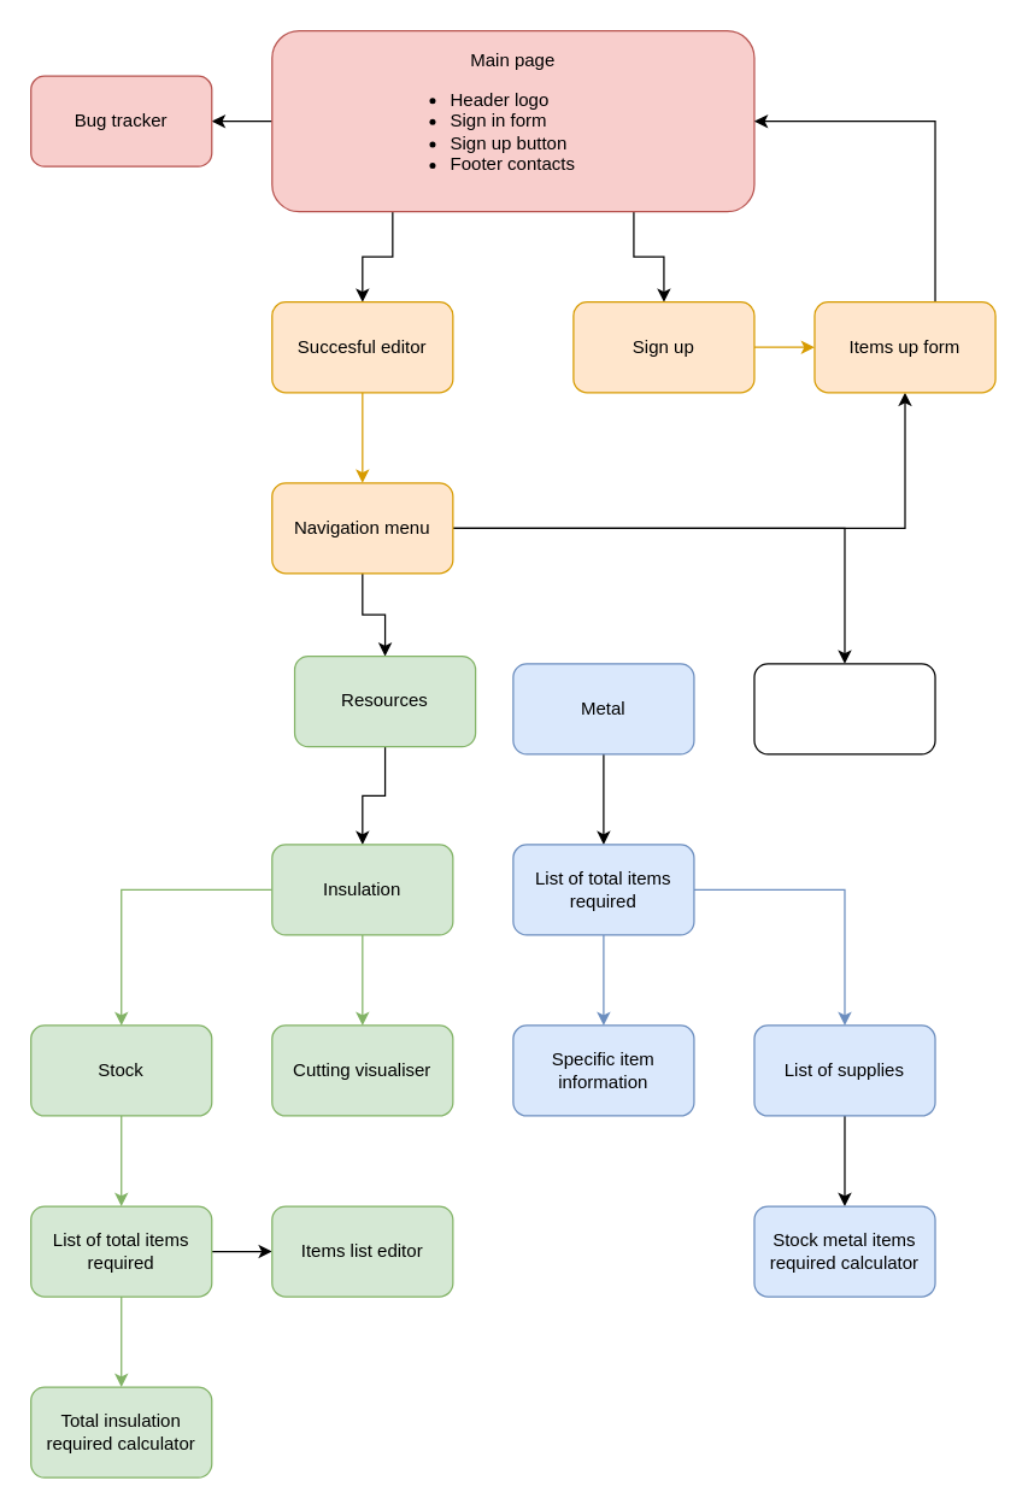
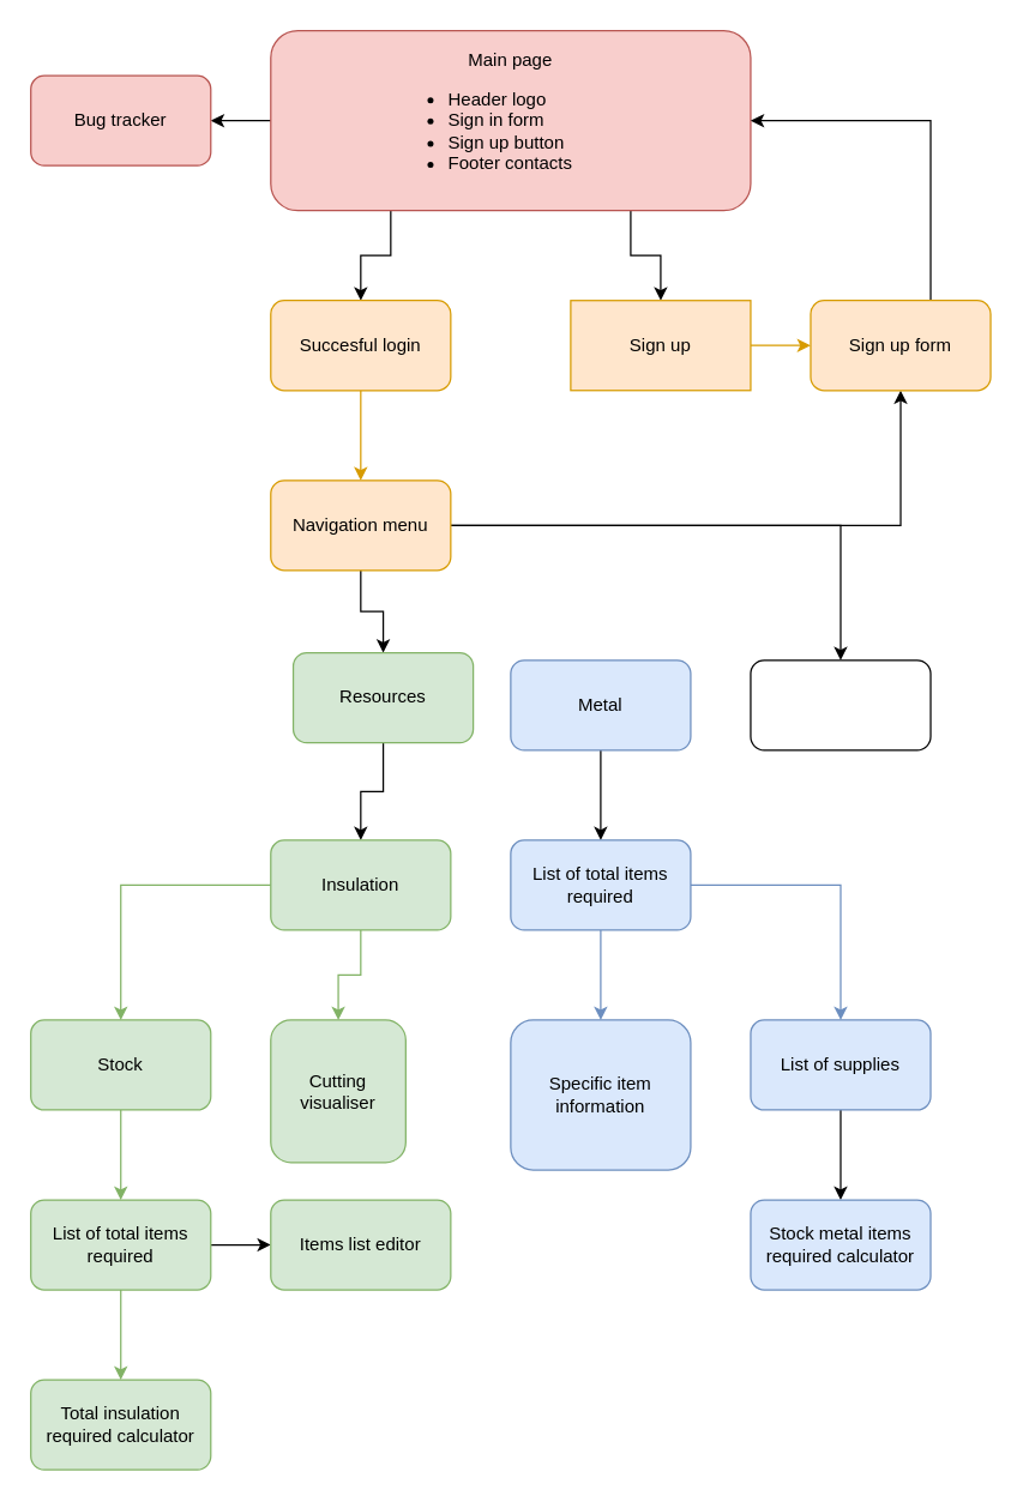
- <mxCell id="7" value="Succesful editor" style="rounded=1;whiteSpace=wrap;html=1;fillColor=#ffe6cc;strokeColor=#d79b00;" vertex="1" parent="1"><mxGeometry x="180" y="200" width="120" height="60" as="geometry" /></mxCell>
+ <mxCell id="7" value="Succesful login" style="rounded=1;whiteSpace=wrap;html=1;fillColor=#ffe6cc;strokeColor=#d79b00;" vertex="1" parent="1"><mxGeometry x="180" y="200" width="120" height="60" as="geometry" /></mxCell>
- <mxCell id="9" value="Sign up" style="rounded=1;whiteSpace=wrap;html=1;fillColor=#ffe6cc;strokeColor=#d79b00;" vertex="1" parent="1"><mxGeometry x="380" y="200" width="120" height="60" as="geometry" /></mxCell>
+ <mxCell id="9" value="Sign up" style="whiteSpace=wrap;html=1;fillColor=#ffe6cc;strokeColor=#d79b00;rounded=0;" vertex="1" parent="1"><mxGeometry x="380" y="200" width="120" height="60" as="geometry" /></mxCell>
- <mxCell id="15" value="Items up form" style="whiteSpace=wrap;html=1;rounded=1;fillColor=#ffe6cc;strokeColor=#d79b00;" vertex="1" parent="1"><mxGeometry x="540" y="200" width="120" height="60" as="geometry" /></mxCell>
+ <mxCell id="15" value="Sign up form" style="whiteSpace=wrap;html=1;rounded=1;fillColor=#ffe6cc;strokeColor=#d79b00;" vertex="1" parent="1"><mxGeometry x="540" y="200" width="120" height="60" as="geometry" /></mxCell>
- <mxCell id="26" value="Cutting visualiser" style="whiteSpace=wrap;html=1;rounded=1;fillColor=#d5e8d4;strokeColor=#82b366;" vertex="1" parent="1"><mxGeometry x="180" y="680" width="120" height="60" as="geometry" /></mxCell>
+ <mxCell id="26" value="Cutting visualiser" style="whiteSpace=wrap;html=1;rounded=1;fillColor=#d5e8d4;strokeColor=#82b366;" vertex="1" parent="1"><mxGeometry x="180" y="680" width="90" height="95" as="geometry" /></mxCell>
- <mxCell id="34" value="Specific item information" style="whiteSpace=wrap;html=1;rounded=1;fillColor=#dae8fc;strokeColor=#6c8ebf;" vertex="1" parent="1"><mxGeometry x="340" y="680" width="120" height="60" as="geometry" /></mxCell>
+ <mxCell id="34" value="Specific item information" style="whiteSpace=wrap;html=1;rounded=1;fillColor=#dae8fc;strokeColor=#6c8ebf;" vertex="1" parent="1"><mxGeometry x="340" y="680" width="120" height="100" as="geometry" /></mxCell>
